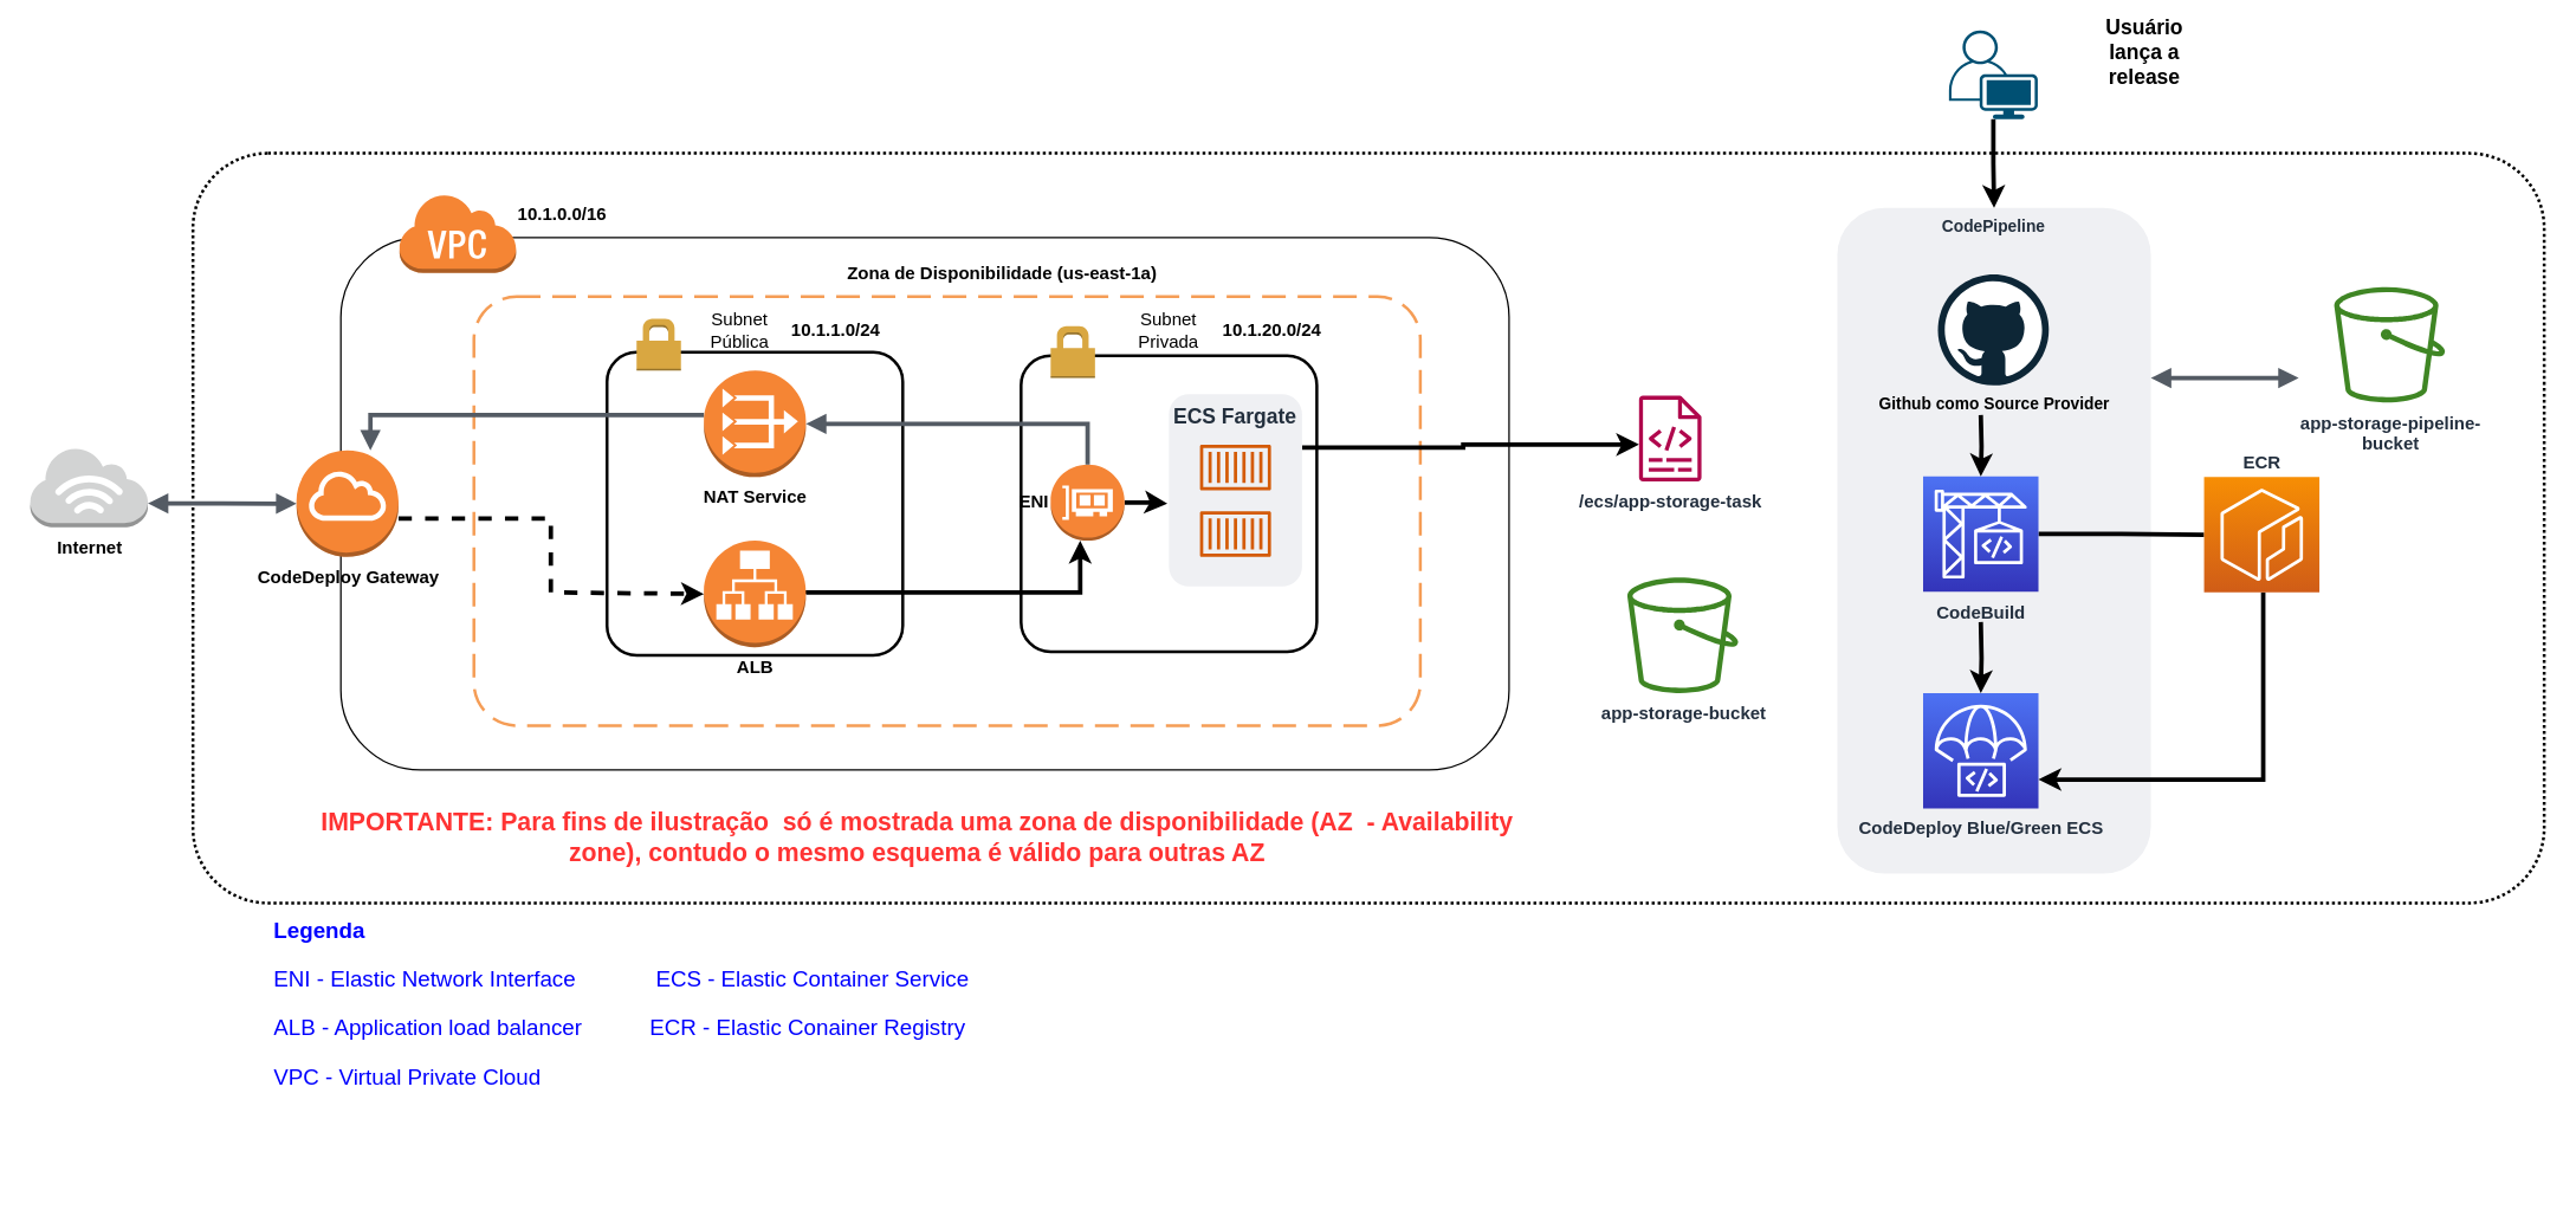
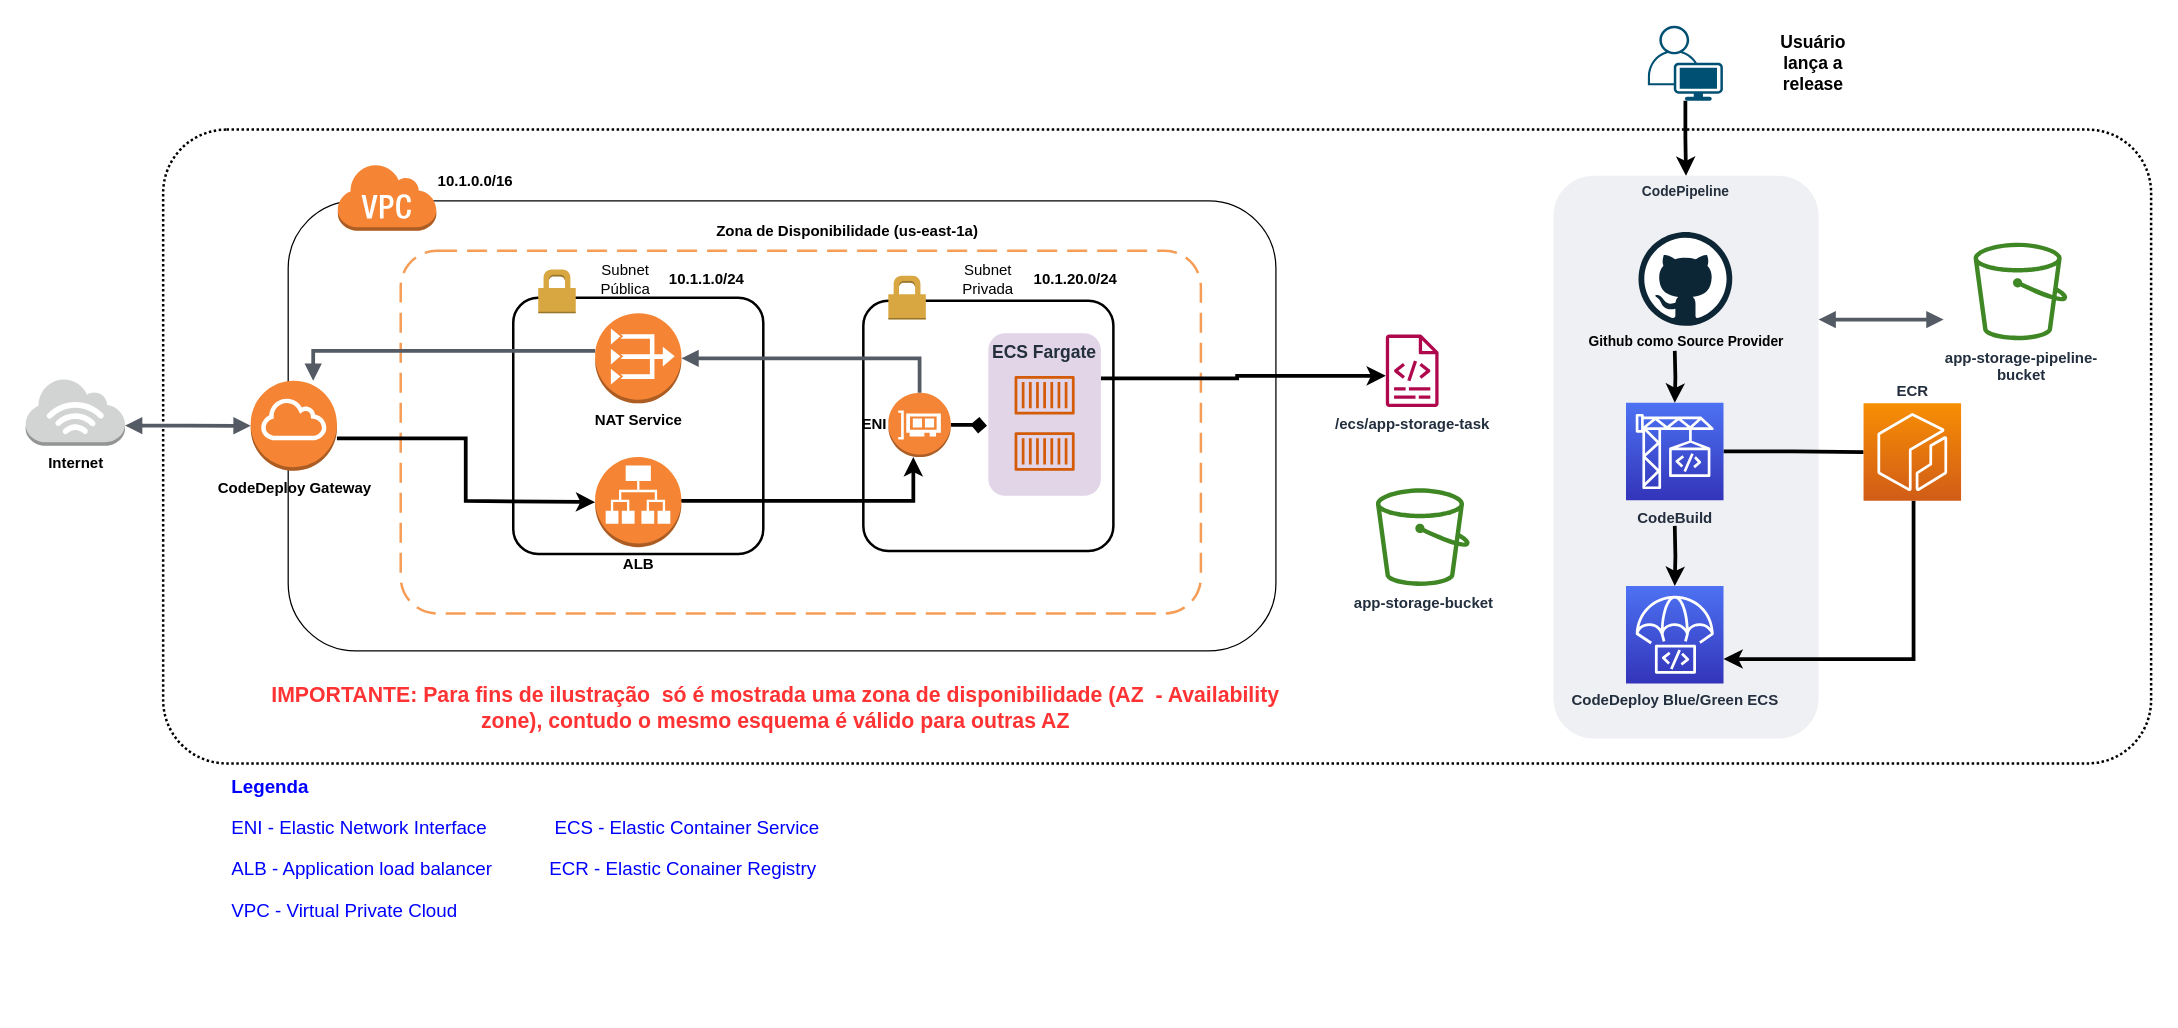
- <mxCell id="43" value="&lt;div&gt;Usuário lança a release&lt;/div&gt;" style="text;html=1;strokeColor=none;fillColor=none;align=center;verticalAlign=middle;whiteSpace=wrap;rounded=0;fontSize=14;fontStyle=1" parent="1" vertex="1"><mxGeometry x="1420" y="20" width="60" height="30" as="geometry" /></mxCell>
+ <mxCell id="43" value="&lt;div&gt;Usuário lança a release&lt;/div&gt;" style="text;html=1;strokeColor=none;fillColor=none;align=center;verticalAlign=middle;whiteSpace=wrap;rounded=0;fontSize=14;fontStyle=1" parent="1" vertex="1"><mxGeometry x="1420" y="35" width="60" height="30" as="geometry" /></mxCell>
- <mxCell id="44" value="ECS Fargate" style="fillColor=#EFF0F3;strokeColor=none;dashed=0;verticalAlign=top;fontStyle=1;fontColor=#232F3D;rounded=1;fontSize=14;" parent="1" vertex="1"><mxGeometry x="790" y="266" width="90" height="130" as="geometry" /></mxCell>
+ <mxCell id="44" value="ECS Fargate" style="fillColor=#e1d5e7;strokeColor=none;dashed=0;verticalAlign=top;fontStyle=1;fontColor=#232F3D;rounded=1;fontSize=14;" parent="1" vertex="1"><mxGeometry x="790" y="266" width="90" height="130" as="geometry" /></mxCell>
- <mxCell id="13" style="edgeStyle=orthogonalEdgeStyle;rounded=0;orthogonalLoop=1;jettySize=auto;html=1;entryX=-0.012;entryY=0.569;entryDx=0;entryDy=0;entryPerimeter=0;strokeWidth=3;" parent="1" source="14" target="44" edge="1"><mxGeometry relative="1" as="geometry"><mxPoint x="782" y="339.2" as="targetPoint" /></mxGeometry></mxCell>
+ <mxCell id="13" style="edgeStyle=orthogonalEdgeStyle;rounded=0;orthogonalLoop=1;jettySize=auto;html=1;entryX=-0.012;entryY=0.569;entryDx=0;entryDy=0;entryPerimeter=0;strokeWidth=3;endArrow=diamond;" parent="1" source="14" target="44" edge="1"><mxGeometry relative="1" as="geometry"><mxPoint x="782" y="339.2" as="targetPoint" /></mxGeometry></mxCell>
- <mxCell id="17" style="edgeStyle=orthogonalEdgeStyle;rounded=0;orthogonalLoop=1;jettySize=auto;html=1;strokeWidth=3;entryX=0;entryY=0.5;entryDx=0;entryDy=0;entryPerimeter=0;dashed=1;" parent="1" source="18" target="9" edge="1"><mxGeometry relative="1" as="geometry"><Array as="points"><mxPoint x="372" y="350" /><mxPoint x="372" y="400" /></Array></mxGeometry></mxCell>
+ <mxCell id="17" style="edgeStyle=orthogonalEdgeStyle;rounded=0;orthogonalLoop=1;jettySize=auto;html=1;strokeWidth=3;entryX=0;entryY=0.5;entryDx=0;entryDy=0;entryPerimeter=0;" parent="1" source="18" target="9" edge="1"><mxGeometry relative="1" as="geometry"><Array as="points"><mxPoint x="372" y="350" /><mxPoint x="372" y="400" /></Array></mxGeometry></mxCell>
